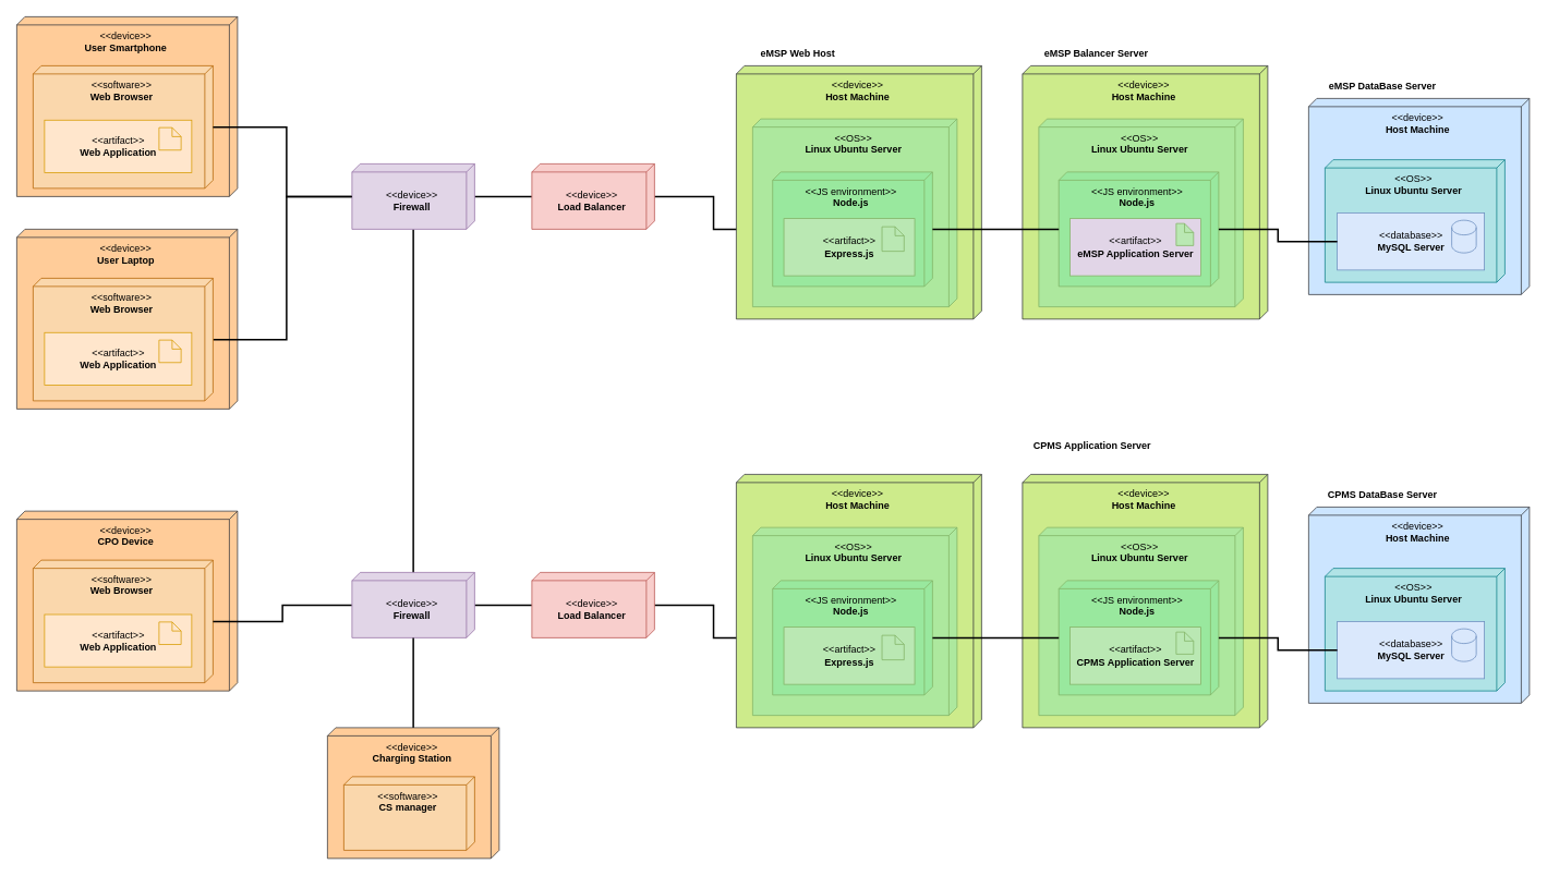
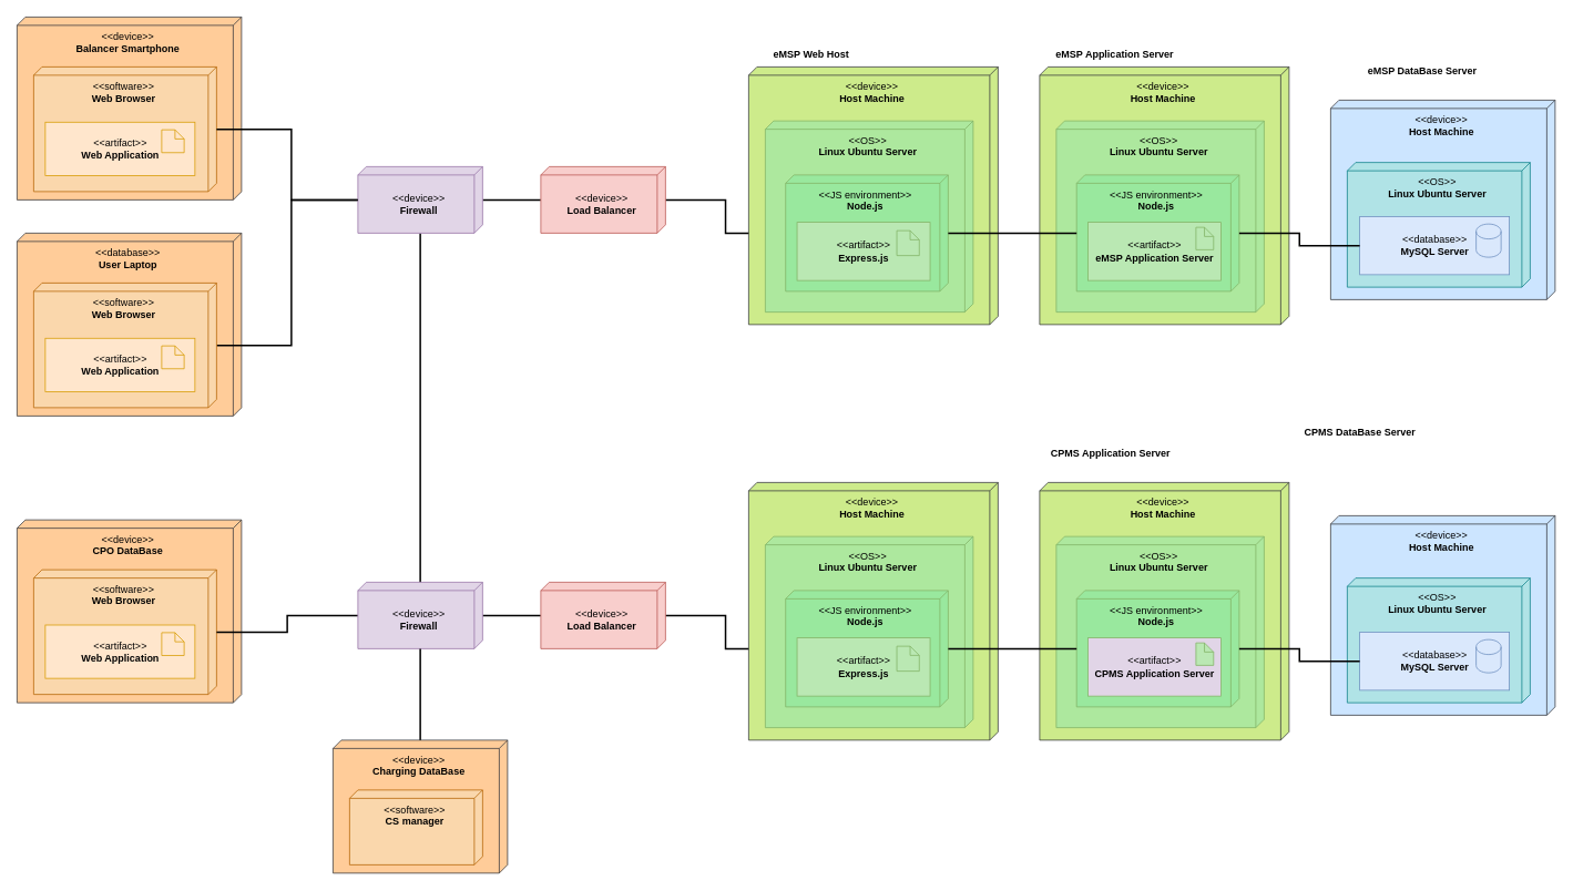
- <mxCell id="17" value="&lt;div align=&quot;center&quot;&gt;&amp;lt;&amp;lt;device&amp;gt;&amp;gt;&lt;/div&gt;&lt;b&gt;User Smartphone&lt;/b&gt;" style="verticalAlign=top;align=center;shape=cube;size=10;direction=south;fontStyle=0;html=1;boundedLbl=1;spacingLeft=5;fillColor=#ffcc99;strokeColor=#36393d;" vertex="1" parent="1"><mxGeometry x="20" y="20" width="270" height="220" as="geometry" /></mxCell>
+ <mxCell id="17" value="&lt;div align=&quot;center&quot;&gt;&amp;lt;&amp;lt;device&amp;gt;&amp;gt;&lt;/div&gt;&lt;b&gt;Balancer Smartphone&lt;/b&gt;" style="verticalAlign=top;align=center;shape=cube;size=10;direction=south;fontStyle=0;html=1;boundedLbl=1;spacingLeft=5;fillColor=#ffcc99;strokeColor=#36393d;" vertex="1" parent="1"><mxGeometry x="20" y="20" width="270" height="220" as="geometry" /></mxCell>
- <mxCell id="22" value="&lt;b&gt;eMSP &lt;/b&gt;&lt;b&gt;Balancer Server&lt;br&gt;&lt;/b&gt;" style="text;html=1;align=center;verticalAlign=middle;resizable=0;points=[];autosize=1;strokeColor=none;fillColor=none;" vertex="1" parent="1"><mxGeometry x="1260" y="50" width="160" height="30" as="geometry" /></mxCell>
+ <mxCell id="22" value="&lt;b&gt;eMSP &lt;/b&gt;&lt;b&gt;Application Server&lt;br&gt;&lt;/b&gt;" style="text;html=1;align=center;verticalAlign=middle;resizable=0;points=[];autosize=1;strokeColor=none;fillColor=none;" vertex="1" parent="1"><mxGeometry x="1260" y="50" width="160" height="30" as="geometry" /></mxCell>
- <mxCell id="26" value="&lt;b&gt;eMSP &lt;/b&gt;&lt;b&gt;DataBase Server&lt;br&gt;&lt;/b&gt;" style="text;html=1;align=center;verticalAlign=middle;resizable=0;points=[];autosize=1;strokeColor=none;fillColor=none;" vertex="1" parent="1"><mxGeometry x="1610" y="90" width="160" height="30" as="geometry" /></mxCell>
+ <mxCell id="26" value="&lt;b&gt;eMSP &lt;/b&gt;&lt;b&gt;DataBase Server&lt;br&gt;&lt;/b&gt;" style="text;html=1;align=center;verticalAlign=middle;resizable=0;points=[];autosize=1;strokeColor=none;fillColor=none;" vertex="1" parent="1"><mxGeometry x="1630" y="70" width="160" height="30" as="geometry" /></mxCell>
- <mxCell id="30" value="&lt;div&gt;&amp;lt;&amp;lt;artifact&amp;gt;&amp;gt;&lt;/div&gt;&lt;div&gt;&lt;b&gt;eMSP Application Server&lt;/b&gt;&lt;br&gt;&lt;/div&gt;" style="html=1;fillColor=#e1d5e7;strokeColor=#82b366;" vertex="1" parent="27"><mxGeometry x="58.22" y="187" width="160" height="70" as="geometry" /></mxCell>
+ <mxCell id="30" value="&lt;div&gt;&amp;lt;&amp;lt;artifact&amp;gt;&amp;gt;&lt;/div&gt;&lt;div&gt;&lt;b&gt;eMSP Application Server&lt;/b&gt;&lt;br&gt;&lt;/div&gt;" style="html=1;fillColor=#BAE8B3;strokeColor=#82b366;" vertex="1" parent="27"><mxGeometry x="58.22" y="187" width="160" height="70" as="geometry" /></mxCell>
- <mxCell id="2" value="&lt;div align=&quot;center&quot;&gt;&amp;lt;&amp;lt;device&amp;gt;&amp;gt;&lt;/div&gt;&lt;b&gt;User Laptop&lt;/b&gt;" style="verticalAlign=top;align=center;shape=cube;size=10;direction=south;fontStyle=0;html=1;boundedLbl=1;spacingLeft=5;fillColor=#ffcc99;strokeColor=#36393d;" vertex="1" parent="1"><mxGeometry x="20" y="280" width="270" height="220" as="geometry" /></mxCell>
+ <mxCell id="2" value="&lt;div align=&quot;center&quot;&gt;&amp;lt;&amp;lt;database&amp;gt;&amp;gt;&lt;/div&gt;&lt;b&gt;User Laptop&lt;/b&gt;" style="verticalAlign=top;align=center;shape=cube;size=10;direction=south;fontStyle=0;html=1;boundedLbl=1;spacingLeft=5;fillColor=#ffcc99;strokeColor=#36393d;" vertex="1" parent="1"><mxGeometry x="20" y="280" width="270" height="220" as="geometry" /></mxCell>
- <mxCell id="49" value="&lt;b&gt;CPMS &lt;/b&gt;&lt;b&gt;DataBase Server&lt;br&gt;&lt;/b&gt;" style="text;html=1;align=center;verticalAlign=middle;resizable=0;points=[];autosize=1;strokeColor=none;fillColor=none;" vertex="1" parent="1"><mxGeometry x="1610" y="590" width="160" height="30" as="geometry" /></mxCell>
+ <mxCell id="49" value="&lt;b&gt;CPMS &lt;/b&gt;&lt;b&gt;DataBase Server&lt;br&gt;&lt;/b&gt;" style="text;html=1;align=center;verticalAlign=middle;resizable=0;points=[];autosize=1;strokeColor=none;fillColor=none;" vertex="1" parent="1"><mxGeometry x="1555" y="505" width="160" height="30" as="geometry" /></mxCell>
- <mxCell id="32" value="&lt;div align=&quot;center&quot;&gt;&amp;lt;&amp;lt;device&amp;gt;&amp;gt;&lt;/div&gt;&lt;b&gt;CPO Device&lt;br&gt;&lt;/b&gt;" style="verticalAlign=top;align=center;shape=cube;size=10;direction=south;fontStyle=0;html=1;boundedLbl=1;spacingLeft=5;fillColor=#ffcc99;strokeColor=#36393d;" vertex="1" parent="1"><mxGeometry x="20" y="625" width="270" height="220" as="geometry" /></mxCell>
+ <mxCell id="32" value="&lt;div align=&quot;center&quot;&gt;&amp;lt;&amp;lt;device&amp;gt;&amp;gt;&lt;/div&gt;&lt;b&gt;CPO DataBase&lt;br&gt;&lt;/b&gt;" style="verticalAlign=top;align=center;shape=cube;size=10;direction=south;fontStyle=0;html=1;boundedLbl=1;spacingLeft=5;fillColor=#ffcc99;strokeColor=#36393d;" vertex="1" parent="1"><mxGeometry x="20" y="625" width="270" height="220" as="geometry" /></mxCell>
- <mxCell id="53" value="&lt;div&gt;&amp;lt;&amp;lt;artifact&amp;gt;&amp;gt;&lt;/div&gt;&lt;div&gt;&lt;b&gt;CPMS Application Server&lt;/b&gt;&lt;br&gt;&lt;/div&gt;" style="html=1;fillColor=#BAE8B3;strokeColor=#82b366;" vertex="1" parent="50"><mxGeometry x="58.22" y="187" width="160" height="70" as="geometry" /></mxCell>
+ <mxCell id="53" value="&lt;div&gt;&amp;lt;&amp;lt;artifact&amp;gt;&amp;gt;&lt;/div&gt;&lt;div&gt;&lt;b&gt;CPMS Application Server&lt;/b&gt;&lt;br&gt;&lt;/div&gt;" style="html=1;fillColor=#e1d5e7;strokeColor=#82b366;" vertex="1" parent="50"><mxGeometry x="58.22" y="187" width="160" height="70" as="geometry" /></mxCell>
- <mxCell id="64" value="&lt;div align=&quot;center&quot;&gt;&amp;lt;&amp;lt;device&amp;gt;&amp;gt;&lt;/div&gt;&lt;b&gt;Charging Station&lt;br&gt;&lt;/b&gt;" style="verticalAlign=top;align=center;shape=cube;size=10;direction=south;fontStyle=0;html=1;boundedLbl=1;spacingLeft=5;fillColor=#ffcc99;strokeColor=#36393d;" vertex="1" parent="1"><mxGeometry x="400" y="890" width="210" height="160" as="geometry" /></mxCell>
+ <mxCell id="64" value="&lt;div align=&quot;center&quot;&gt;&amp;lt;&amp;lt;device&amp;gt;&amp;gt;&lt;/div&gt;&lt;b&gt;Charging DataBase&lt;br&gt;&lt;/b&gt;" style="verticalAlign=top;align=center;shape=cube;size=10;direction=south;fontStyle=0;html=1;boundedLbl=1;spacingLeft=5;fillColor=#ffcc99;strokeColor=#36393d;" vertex="1" parent="1"><mxGeometry x="400" y="890" width="210" height="160" as="geometry" /></mxCell>
